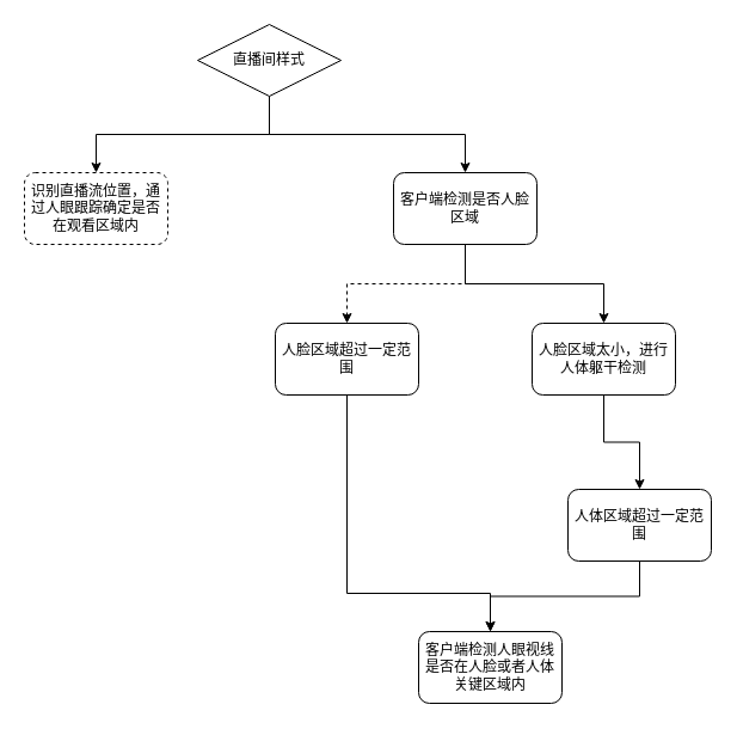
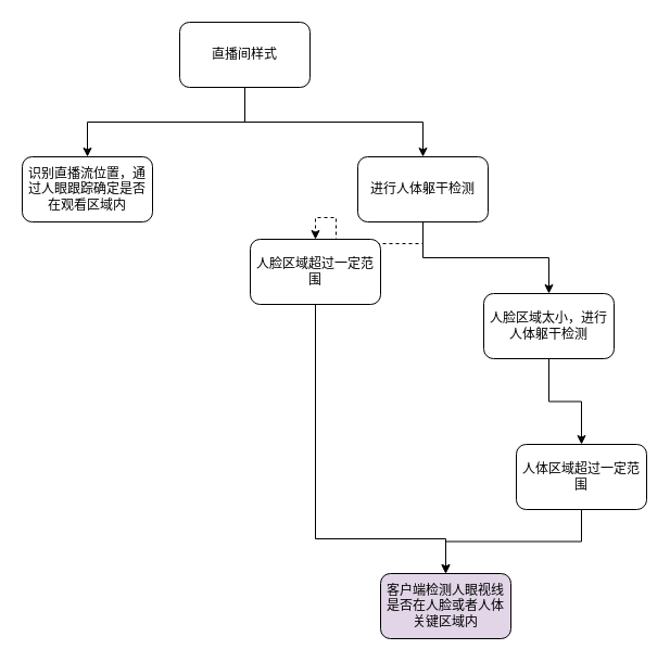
- <mxCell id="4" value="直播间样式" style="rhombus;whiteSpace=wrap;html=1;" vertex="1" parent="1"><mxGeometry x="165" y="20" width="120" height="60" as="geometry" /></mxCell>
+ <mxCell id="4" value="直播间样式" style="rounded=1;whiteSpace=wrap;html=1;" vertex="1" parent="1"><mxGeometry x="165" y="20" width="120" height="60" as="geometry" /></mxCell>
- <mxCell id="5" value="识别直播流位置，通过人眼跟踪确定是否在观看区域内" style="rounded=1;whiteSpace=wrap;html=1;dashed=1;" vertex="1" parent="1"><mxGeometry x="20" y="144" width="120" height="60" as="geometry" /></mxCell>
+ <mxCell id="5" value="识别直播流位置，通过人眼跟踪确定是否在观看区域内" style="rounded=1;whiteSpace=wrap;html=1;" vertex="1" parent="1"><mxGeometry x="20" y="144" width="120" height="60" as="geometry" /></mxCell>
- <mxCell id="8" value="客户端检测是否人脸区域" style="rounded=1;whiteSpace=wrap;html=1;" vertex="1" parent="1"><mxGeometry x="329" y="144" width="120" height="60" as="geometry" /></mxCell>
+ <mxCell id="8" value="进行人体躯干检测" style="rounded=1;whiteSpace=wrap;html=1;" vertex="1" parent="1"><mxGeometry x="329" y="144" width="120" height="60" as="geometry" /></mxCell>
- <mxCell id="10" value="人脸区域超过一定范围" style="rounded=1;whiteSpace=wrap;html=1;" vertex="1" parent="1"><mxGeometry x="230" y="270" width="120" height="60" as="geometry" /></mxCell>
+ <mxCell id="10" value="人脸区域超过一定范围" style="rounded=1;whiteSpace=wrap;html=1;" vertex="1" parent="1"><mxGeometry x="230" y="220" width="120" height="60" as="geometry" /></mxCell>
- <mxCell id="15" value="客户端检测人眼视线是否在人脸或者人体关键区域内" style="rounded=1;whiteSpace=wrap;html=1;" vertex="1" parent="1"><mxGeometry x="350" y="528" width="120" height="60" as="geometry" /></mxCell>
+ <mxCell id="15" value="客户端检测人眼视线是否在人脸或者人体关键区域内" style="rounded=1;whiteSpace=wrap;html=1;fillColor=#e1d5e7;" vertex="1" parent="1"><mxGeometry x="350" y="528" width="120" height="60" as="geometry" /></mxCell>
